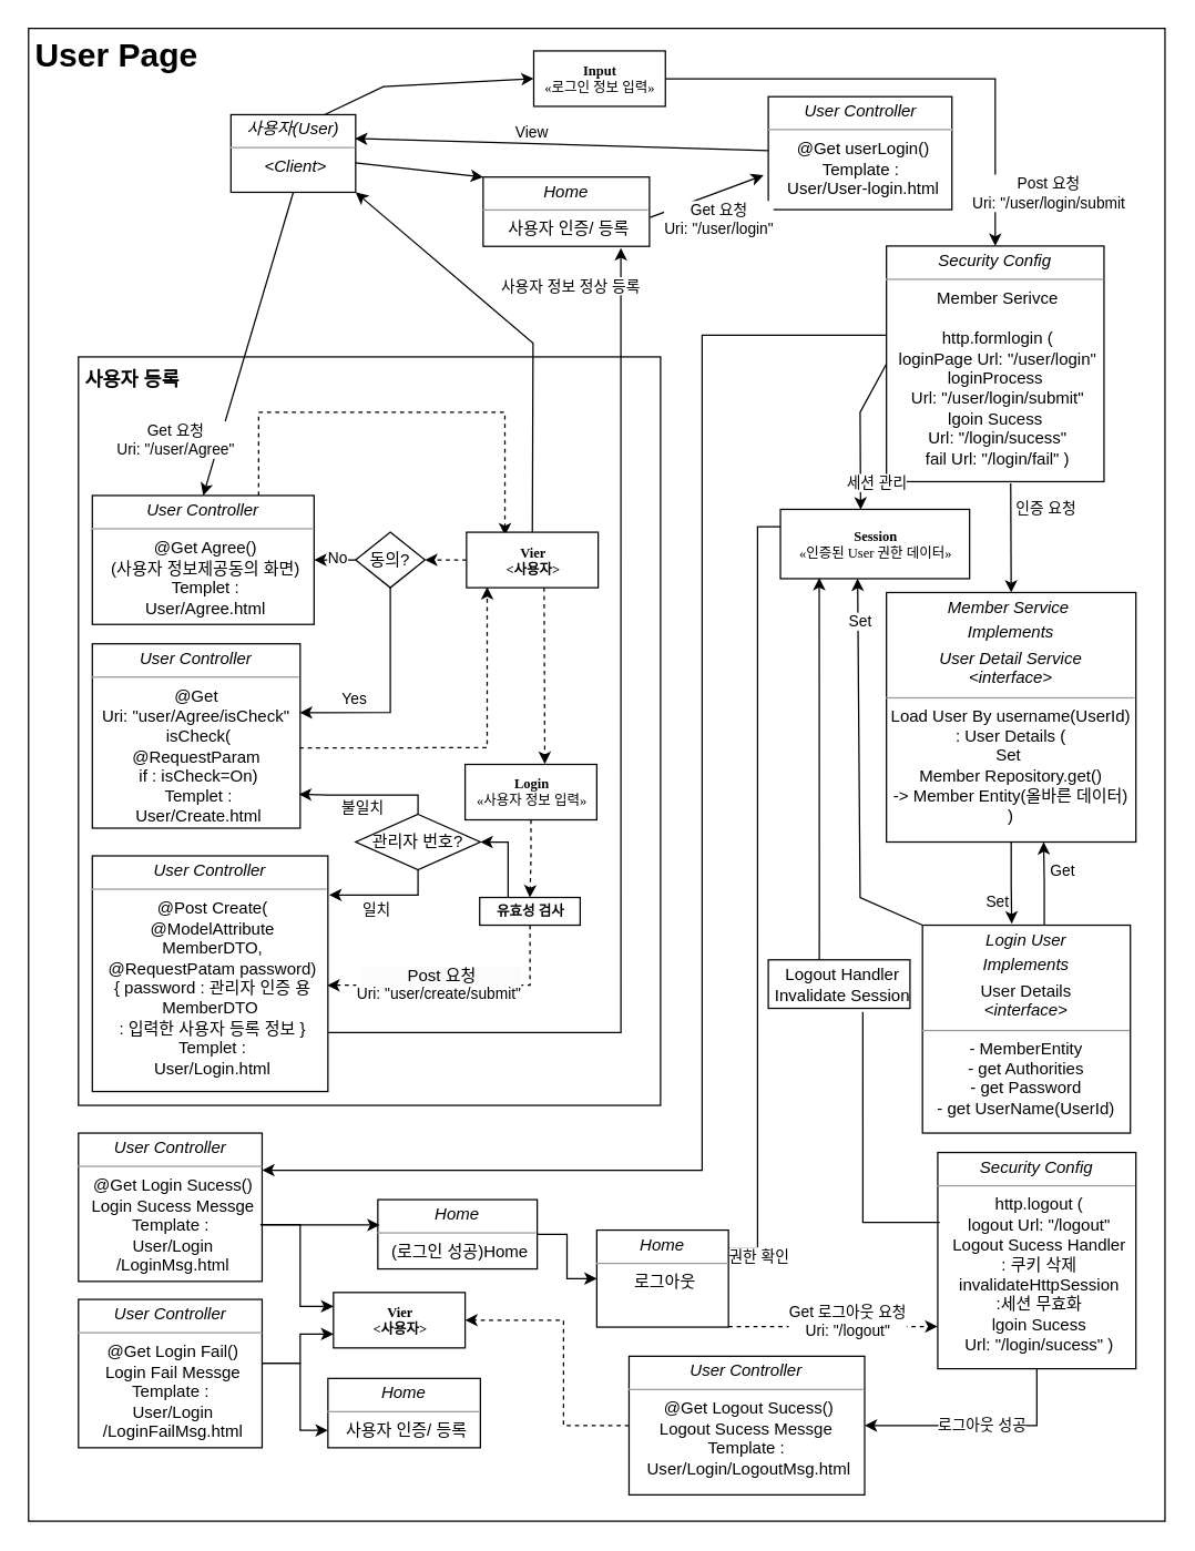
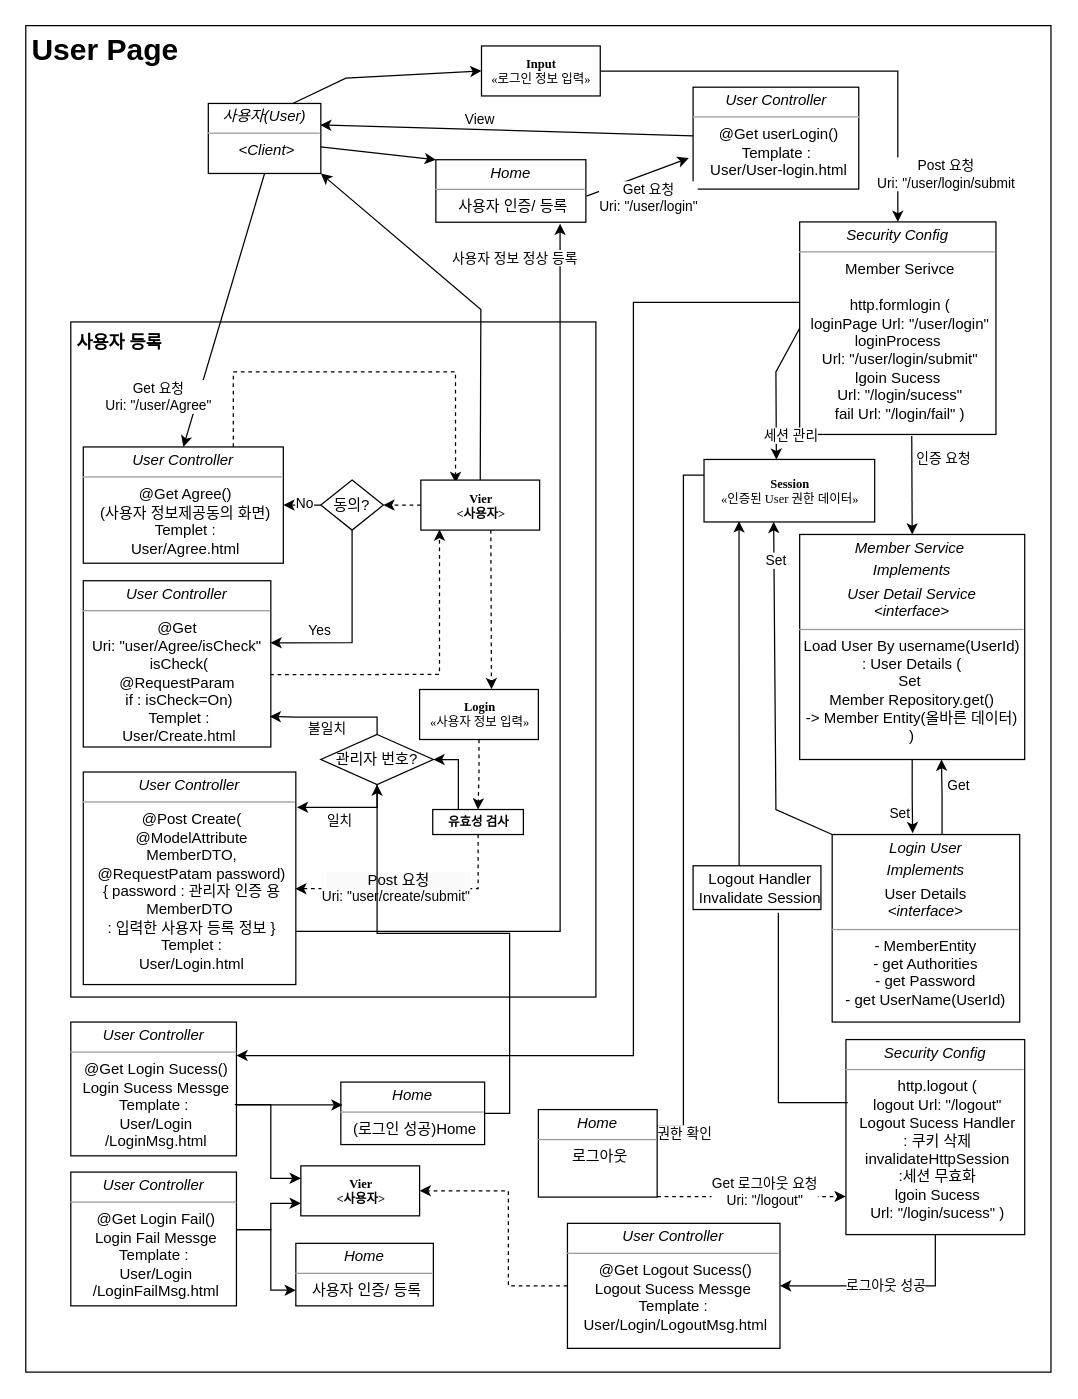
- <mxCell id="59" style="edgeStyle=orthogonalEdgeStyle;rounded=0;orthogonalLoop=1;jettySize=auto;html=1;entryX=0;entryY=0.5;entryDx=0;entryDy=0;exitX=1;exitY=0.5;exitDx=0;exitDy=0;" edge="1" parent="1" source="60" target="75"><mxGeometry relative="1" as="geometry" /></mxCell>
+ <mxCell id="59" style="edgeStyle=orthogonalEdgeStyle;rounded=0;orthogonalLoop=1;jettySize=auto;html=1;exitX=1;exitY=0.5;exitDx=0;exitDy=0;" edge="1" parent="1" source="60" target="51"><mxGeometry relative="1" as="geometry" /></mxCell>
